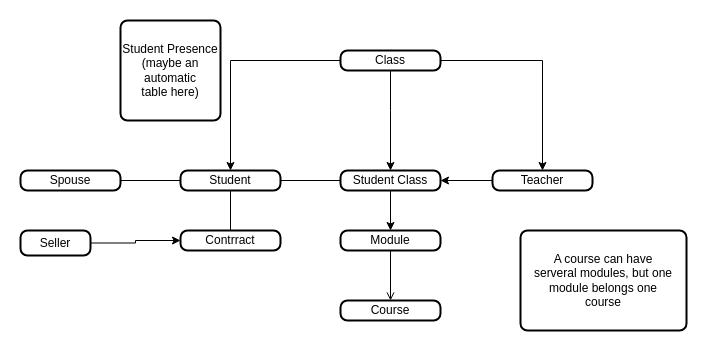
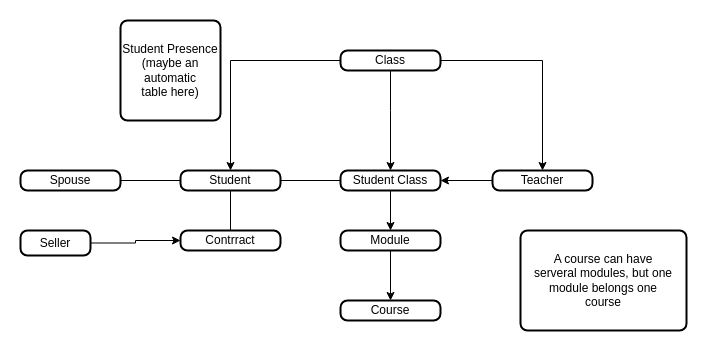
- <mxCell id="8" style="edgeStyle=orthogonalEdgeStyle;rounded=0;orthogonalLoop=1;jettySize=auto;html=1;exitX=0.5;exitY=1;exitDx=0;exitDy=0;entryX=0.5;entryY=0;entryDx=0;entryDy=0;endArrow=open;" edge="1" parent="1" source="9" target="12"><mxGeometry relative="1" as="geometry" /></mxCell>
+ <mxCell id="8" style="edgeStyle=orthogonalEdgeStyle;rounded=0;orthogonalLoop=1;jettySize=auto;html=1;exitX=0.5;exitY=1;exitDx=0;exitDy=0;entryX=0.5;entryY=0;entryDx=0;entryDy=0;" edge="1" parent="1" source="9" target="12"><mxGeometry relative="1" as="geometry" /></mxCell>
